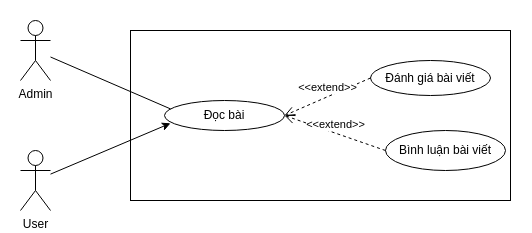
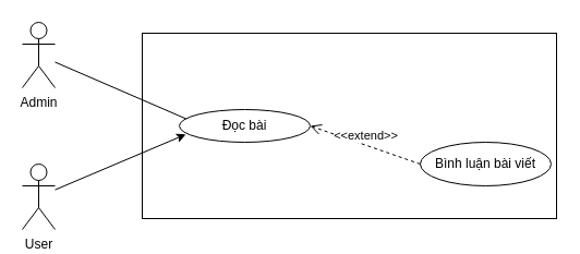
- <mxCell id="8" value="Đánh giá bài viết" style="ellipse;whiteSpace=wrap;html=1;" vertex="1" parent="1"><mxGeometry x="370" y="60" width="120" height="35" as="geometry" /></mxCell>
- <mxCell id="11" value="&amp;lt;&amp;lt;extend&amp;gt;&amp;gt;" style="html=1;verticalAlign=bottom;endArrow=open;dashed=1;endSize=8;entryX=1;entryY=0.5;entryDx=0;entryDy=0;exitX=0;exitY=0.5;exitDx=0;exitDy=0;" edge="1" parent="1" source="8" target="5"><mxGeometry relative="1" as="geometry"><mxPoint x="380" y="160" as="sourcePoint" /><mxPoint x="284.04" y="133.94" as="targetPoint" /></mxGeometry></mxCell>
